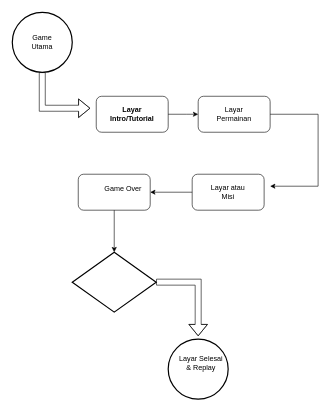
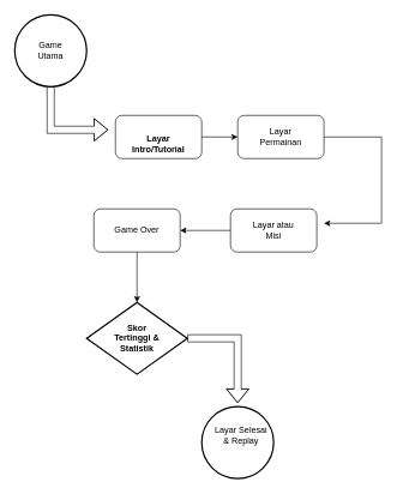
- <mxCell id="12" value="&lt;strong&gt;Layar Intro/Tutorial&lt;/strong&gt;" style="text;html=1;align=center;verticalAlign=middle;whiteSpace=wrap;rounded=0;" vertex="1" parent="1"><mxGeometry x="190" y="175" width="60" height="30" as="geometry" /></mxCell>
+ <mxCell id="12" value="&lt;strong&gt;Layar Intro/Tutorial&lt;/strong&gt;" style="text;html=1;align=center;verticalAlign=middle;whiteSpace=wrap;rounded=0;" vertex="1" parent="1"><mxGeometry x="190" y="185" width="60" height="30" as="geometry" /></mxCell>
- <mxCell id="19" value="Game Over" style="text;html=1;align=center;verticalAlign=middle;whiteSpace=wrap;rounded=0;" vertex="1" parent="1"><mxGeometry x="170" y="300" width="70" height="30" as="geometry" /></mxCell>
+ <mxCell id="19" value="Game Over" style="text;html=1;align=center;verticalAlign=middle;whiteSpace=wrap;rounded=0;" vertex="1" parent="1"><mxGeometry x="155" y="305" width="70" height="30" as="geometry" /></mxCell>
+ <mxCell id="15" value="&lt;strong&gt;Skor Tertinggi &amp;amp; Statistik&lt;/strong&gt;" style="text;html=1;align=center;verticalAlign=middle;whiteSpace=wrap;rounded=0;" vertex="1" parent="1"><mxGeometry x="155" y="455" width="70" height="30" as="geometry" /></mxCell>
